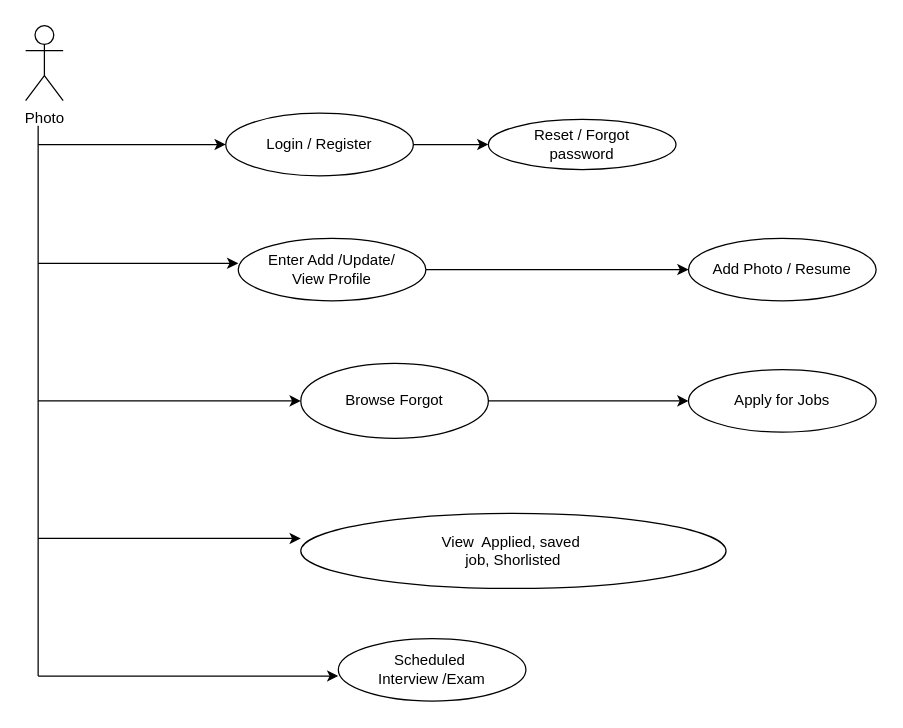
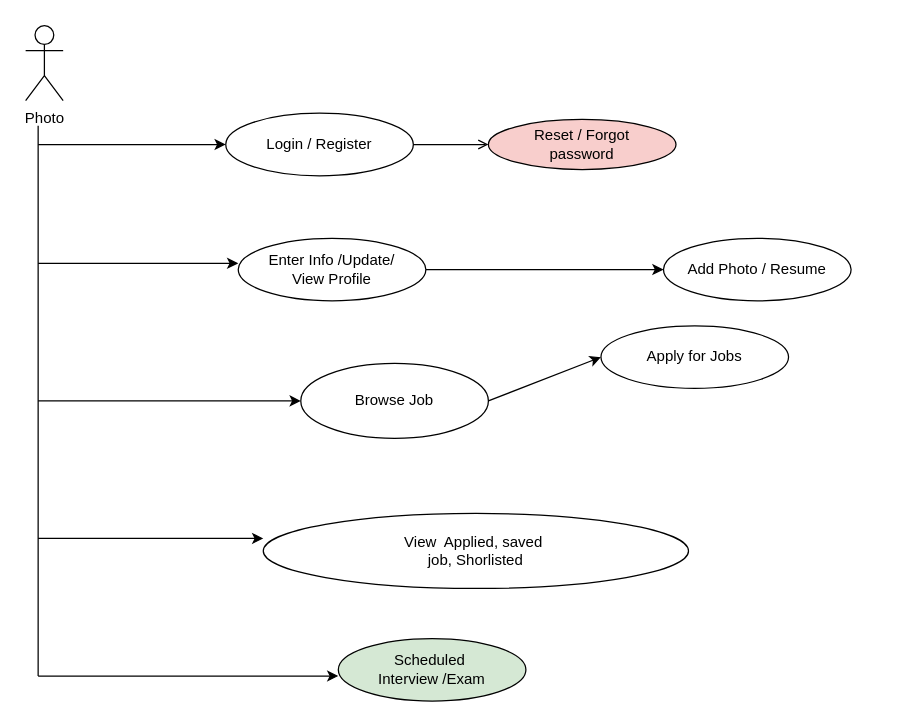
- <mxCell id="18" value="" style="endArrow=classic;html=1;rounded=0;entryX=0;entryY=0.5;entryDx=0;entryDy=0;exitX=1;exitY=0.5;exitDx=0;exitDy=0;" edge="1" parent="1" source="16" target="17"><mxGeometry width="50" height="50" relative="1" as="geometry"><mxPoint x="360" y="110" as="sourcePoint" /><mxPoint x="510" y="110" as="targetPoint" /><Array as="points" /></mxGeometry></mxCell>
+ <mxCell id="18" value="" style="endArrow=open;html=1;rounded=0;entryX=0;entryY=0.5;entryDx=0;entryDy=0;exitX=1;exitY=0.5;exitDx=0;exitDy=0;" edge="1" parent="1" source="16" target="17"><mxGeometry width="50" height="50" relative="1" as="geometry"><mxPoint x="360" y="110" as="sourcePoint" /><mxPoint x="510" y="110" as="targetPoint" /><Array as="points" /></mxGeometry></mxCell>
- <mxCell id="17" value="Reset / Forgot&lt;div&gt;password&lt;/div&gt;" style="ellipse;whiteSpace=wrap;html=1;" vertex="1" parent="1"><mxGeometry x="390" y="95" width="150" height="40" as="geometry" /></mxCell>
+ <mxCell id="17" value="Reset / Forgot&lt;div&gt;password&lt;/div&gt;" style="ellipse;whiteSpace=wrap;html=1;fillColor=#f8cecc;" vertex="1" parent="1"><mxGeometry x="390" y="95" width="150" height="40" as="geometry" /></mxCell>
- <mxCell id="19" value="Enter Add /Update/&lt;div&gt;View Profile&lt;/div&gt;" style="ellipse;whiteSpace=wrap;html=1;" vertex="1" parent="1"><mxGeometry x="190" y="190" width="150" height="50" as="geometry" /></mxCell>
+ <mxCell id="19" value="Enter Info /Update/&lt;div&gt;View Profile&lt;/div&gt;" style="ellipse;whiteSpace=wrap;html=1;" vertex="1" parent="1"><mxGeometry x="190" y="190" width="150" height="50" as="geometry" /></mxCell>
- <mxCell id="10" value="Add Photo / Resume" style="ellipse;whiteSpace=wrap;html=1;" vertex="1" parent="1"><mxGeometry x="550" y="190" width="150" height="50" as="geometry" /></mxCell>
+ <mxCell id="10" value="Add Photo / Resume" style="ellipse;whiteSpace=wrap;html=1;" vertex="1" parent="1"><mxGeometry x="530" y="190" width="150" height="50" as="geometry" /></mxCell>
- <mxCell id="2" value="Browse Forgot" style="ellipse;whiteSpace=wrap;html=1;" vertex="1" parent="1"><mxGeometry x="240" y="290" width="150" height="60" as="geometry" /></mxCell>
+ <mxCell id="2" value="Browse Job" style="ellipse;whiteSpace=wrap;html=1;" vertex="1" parent="1"><mxGeometry x="240" y="290" width="150" height="60" as="geometry" /></mxCell>
- <mxCell id="9" value="Apply for&amp;nbsp;&lt;span style=&quot;background-color: initial;&quot;&gt;Jobs&lt;/span&gt;" style="ellipse;whiteSpace=wrap;html=1;" vertex="1" parent="1"><mxGeometry x="550" y="295" width="150" height="50" as="geometry" /></mxCell>
+ <mxCell id="9" value="Apply for&amp;nbsp;&lt;span style=&quot;background-color: initial;&quot;&gt;Jobs&lt;/span&gt;" style="ellipse;whiteSpace=wrap;html=1;" vertex="1" parent="1"><mxGeometry x="480" y="260" width="150" height="50" as="geometry" /></mxCell>
- <mxCell id="4" value="View&amp;nbsp; Applied, saved&amp;nbsp;&lt;div&gt;job, Shorlisted&lt;/div&gt;" style="ellipse;whiteSpace=wrap;html=1;" vertex="1" parent="1"><mxGeometry x="240" y="410" width="340" height="60" as="geometry" /></mxCell>
+ <mxCell id="4" value="View&amp;nbsp; Applied, saved&amp;nbsp;&lt;div&gt;job, Shorlisted&lt;/div&gt;" style="ellipse;whiteSpace=wrap;html=1;" vertex="1" parent="1"><mxGeometry x="210" y="410" width="340" height="60" as="geometry" /></mxCell>
- <mxCell id="8" value="Scheduled&amp;nbsp;&lt;div&gt;Interview /Exam&lt;/div&gt;" style="ellipse;whiteSpace=wrap;html=1;" vertex="1" parent="1"><mxGeometry x="270" y="510" width="150" height="50" as="geometry" /></mxCell>
+ <mxCell id="8" value="Scheduled&amp;nbsp;&lt;div&gt;Interview /Exam&lt;/div&gt;" style="ellipse;whiteSpace=wrap;html=1;fillColor=#d5e8d4;" vertex="1" parent="1"><mxGeometry x="270" y="510" width="150" height="50" as="geometry" /></mxCell>
